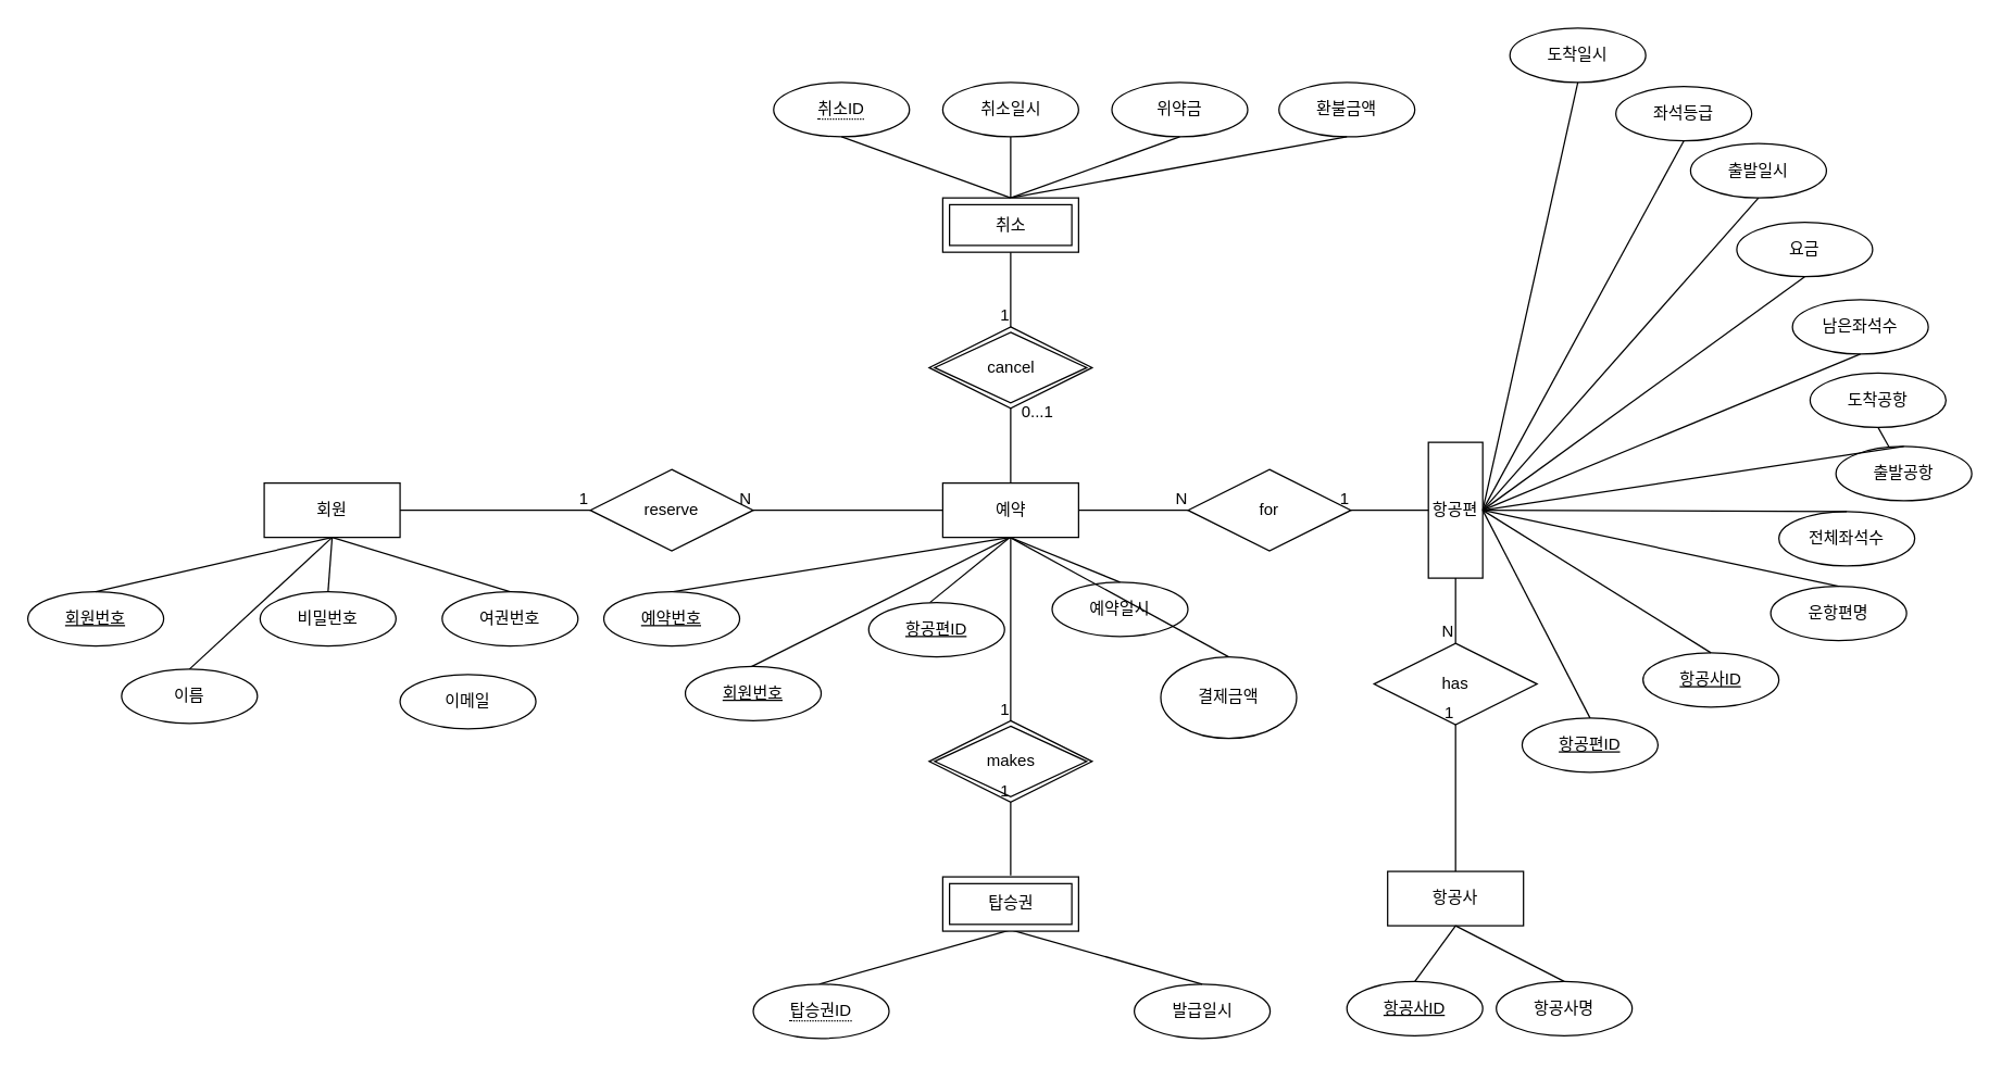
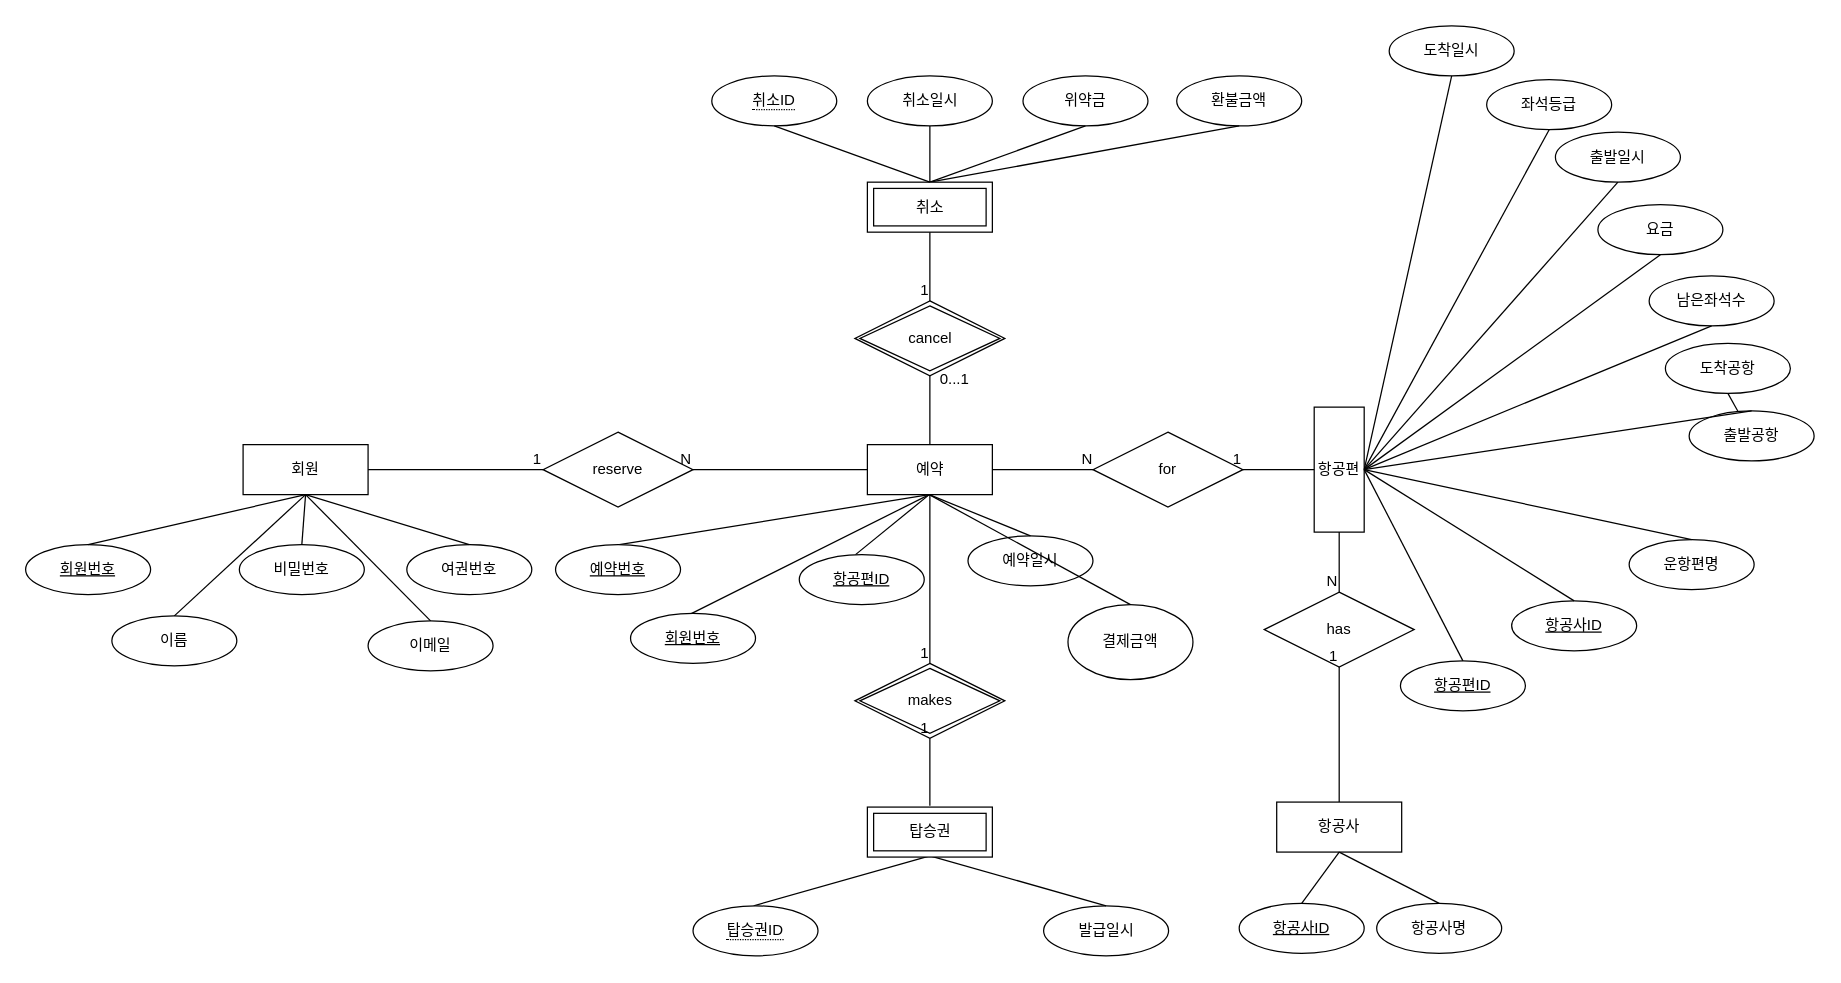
- <mxCell id="50" value="" style="endArrow=none;html=1;rounded=0;fontSize=12;startSize=8;endSize=8;curved=1;exitX=0.5;exitY=0;exitDx=0;exitDy=0;entryX=0.5;entryY=1;entryDx=0;entryDy=0;" parent="1" source="45" target="33" edge="1"><mxGeometry relative="1" as="geometry"><mxPoint x="887" y="381" as="sourcePoint" /><mxPoint x="1252" y="328" as="targetPoint" /></mxGeometry></mxCell>
- <mxCell id="45" value="전체좌석수" style="ellipse;whiteSpace=wrap;html=1;align=center;" parent="1" vertex="1"><mxGeometry x="1309" y="376" width="100" height="40" as="geometry" /></mxCell>
+ <mxCell id="11" value="" style="endArrow=none;html=1;rounded=0;fontSize=12;startSize=8;endSize=8;curved=1;entryX=0.5;entryY=1;entryDx=0;entryDy=0;exitX=0.5;exitY=0;exitDx=0;exitDy=0;" parent="1" source="6" target="2" edge="1"><mxGeometry relative="1" as="geometry"><mxPoint x="110" as="sourcePoint" y="447" /><mxPoint x="110" y="407" as="targetPoint" /></mxGeometry></mxCell>
